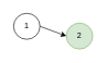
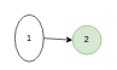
- <mxCell id="2" value="1" style="ellipse;whiteSpace=wrap;html=1;aspect=fixed;" vertex="1" parent="1"><mxGeometry x="20" y="20" width="40" height="40" as="geometry" /></mxCell>
+ <mxCell id="2" value="1" style="ellipse;whiteSpace=wrap;html=1;aspect=fixed;" vertex="1" parent="1"><mxGeometry x="20" y="20" width="40" height="65" as="geometry" /></mxCell>
